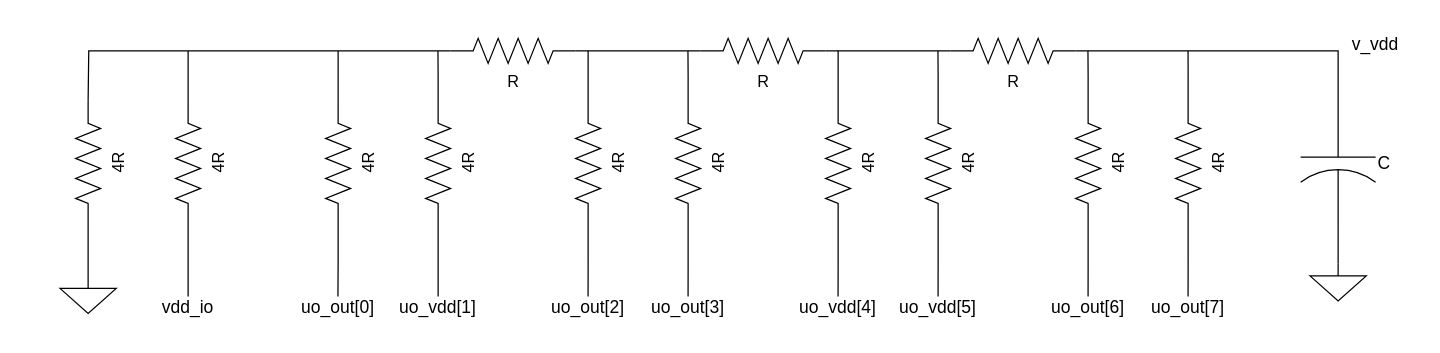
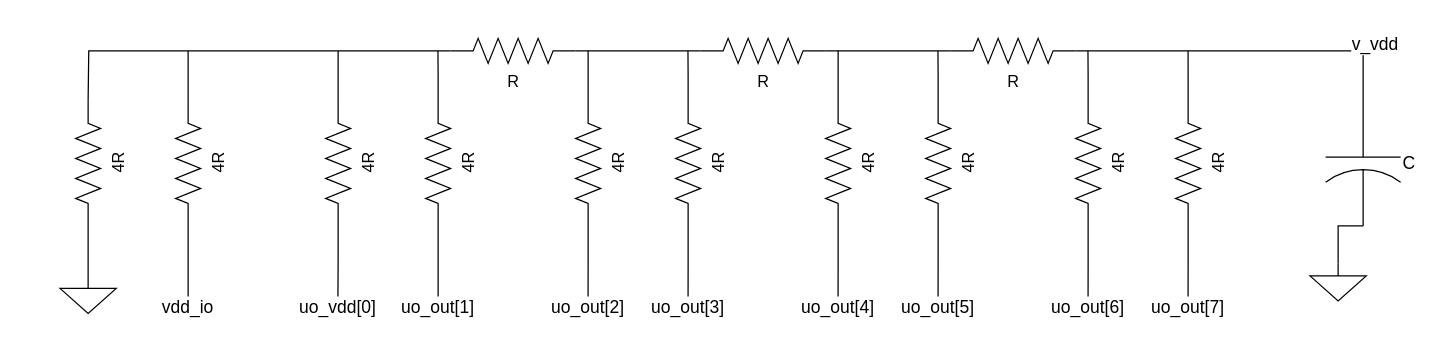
- <mxCell id="41" value="C" style="pointerEvents=1;verticalLabelPosition=middle;shadow=0;dashed=0;align=left;html=1;verticalAlign=middle;shape=mxgraph.electrical.capacitors.capacitor_2;fontFamily=Helvetica;fontSize=14;fontColor=default;labelBackgroundColor=default;direction=south;labelPosition=right;" parent="1" vertex="1"><mxGeometry x="1040" y="80" width="60" height="100" as="geometry" /></mxCell>
+ <mxCell id="41" value="C" style="pointerEvents=1;verticalLabelPosition=middle;shadow=0;dashed=0;align=left;html=1;verticalAlign=middle;shape=mxgraph.electrical.capacitors.capacitor_2;fontFamily=Helvetica;fontSize=14;fontColor=default;labelBackgroundColor=default;direction=south;labelPosition=right;" parent="1" vertex="1"><mxGeometry x="1060" y="80" width="60" height="100" as="geometry" /></mxCell>
- <mxCell id="33" value="uo_out[0]" style="text;strokeColor=none;align=center;fillColor=none;html=1;verticalAlign=middle;whiteSpace=wrap;rounded=0;fontFamily=Helvetica;fontSize=14;fontColor=default;labelBackgroundColor=default;" parent="1" vertex="1"><mxGeometry x="240" y="230" width="60" height="30" as="geometry" /></mxCell>
+ <mxCell id="33" value="uo_vdd[0]" style="text;strokeColor=none;align=center;fillColor=none;html=1;verticalAlign=middle;whiteSpace=wrap;rounded=0;fontFamily=Helvetica;fontSize=14;fontColor=default;labelBackgroundColor=default;" parent="1" vertex="1"><mxGeometry x="240" y="230" width="60" height="30" as="geometry" /></mxCell>
- <mxCell id="34" value="uo_vdd[1]" style="text;strokeColor=none;align=center;fillColor=none;html=1;verticalAlign=middle;whiteSpace=wrap;rounded=0;fontFamily=Helvetica;fontSize=14;fontColor=default;labelBackgroundColor=default;" parent="1" vertex="1"><mxGeometry x="320" y="230" width="60" height="30" as="geometry" /></mxCell>
+ <mxCell id="34" value="uo_out[1]" style="text;strokeColor=none;align=center;fillColor=none;html=1;verticalAlign=middle;whiteSpace=wrap;rounded=0;fontFamily=Helvetica;fontSize=14;fontColor=default;labelBackgroundColor=default;" parent="1" vertex="1"><mxGeometry x="320" y="230" width="60" height="30" as="geometry" /></mxCell>
- <mxCell id="37" value="uo_vdd[4]" style="text;strokeColor=none;align=center;fillColor=none;html=1;verticalAlign=middle;whiteSpace=wrap;rounded=0;fontFamily=Helvetica;fontSize=14;fontColor=default;labelBackgroundColor=default;" parent="1" vertex="1"><mxGeometry x="640" y="230" width="60" height="30" as="geometry" /></mxCell>
+ <mxCell id="37" value="uo_out[4]" style="text;strokeColor=none;align=center;fillColor=none;html=1;verticalAlign=middle;whiteSpace=wrap;rounded=0;fontFamily=Helvetica;fontSize=14;fontColor=default;labelBackgroundColor=default;" parent="1" vertex="1"><mxGeometry x="640" y="230" width="60" height="30" as="geometry" /></mxCell>
- <mxCell id="38" value="uo_vdd[5]" style="text;strokeColor=none;align=center;fillColor=none;html=1;verticalAlign=middle;whiteSpace=wrap;rounded=0;fontFamily=Helvetica;fontSize=14;fontColor=default;labelBackgroundColor=default;" parent="1" vertex="1"><mxGeometry x="720" y="230" width="60" height="30" as="geometry" /></mxCell>
+ <mxCell id="38" value="uo_out[5]" style="text;strokeColor=none;align=center;fillColor=none;html=1;verticalAlign=middle;whiteSpace=wrap;rounded=0;fontFamily=Helvetica;fontSize=14;fontColor=default;labelBackgroundColor=default;" parent="1" vertex="1"><mxGeometry x="720" y="230" width="60" height="30" as="geometry" /></mxCell>
